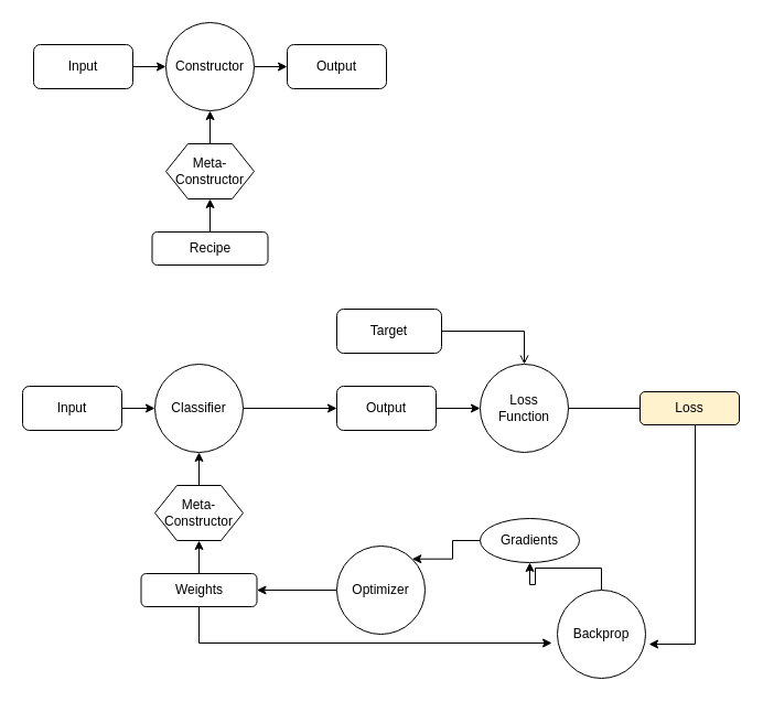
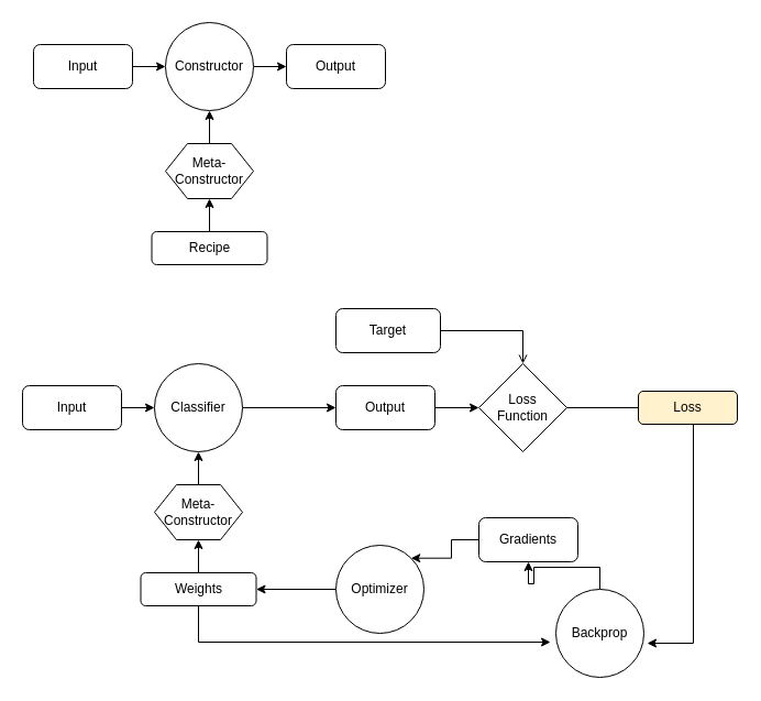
- <mxCell id="25" value="Loss&lt;br&gt;Function&lt;br&gt;" style="ellipse;whiteSpace=wrap;html=1;aspect=fixed;" vertex="1" parent="1"><mxGeometry x="435" y="330" width="80" height="80" as="geometry" /></mxCell>
+ <mxCell id="25" value="Loss&lt;br&gt;Function&lt;br&gt;" style="rhombus;whiteSpace=wrap;html=1;aspect=fixed;" vertex="1" parent="1"><mxGeometry x="435" y="330" width="80" height="80" as="geometry" /></mxCell>
- <mxCell id="31" value="Gradients" style="ellipse;whiteSpace=wrap;html=1;" vertex="1" parent="1"><mxGeometry x="435" y="470" width="90" height="40" as="geometry" /></mxCell>
+ <mxCell id="31" value="Gradients" style="rounded=1;whiteSpace=wrap;html=1;" vertex="1" parent="1"><mxGeometry x="435" y="470" width="90" height="40" as="geometry" /></mxCell>
